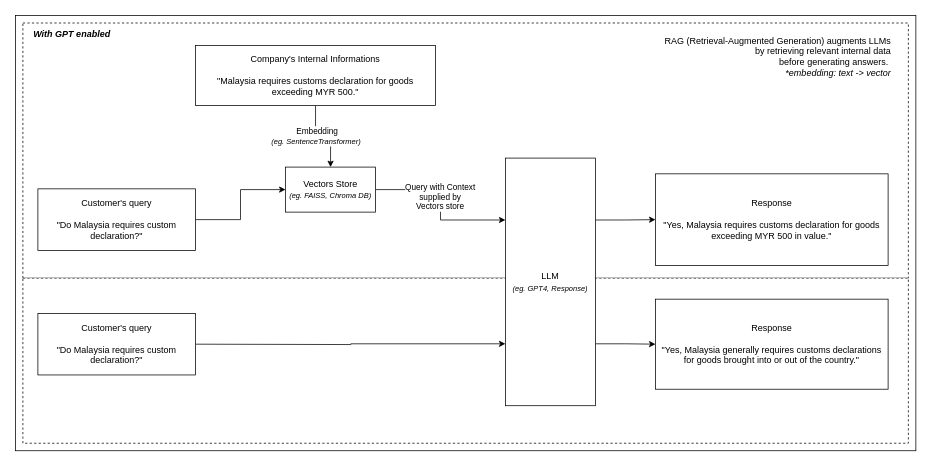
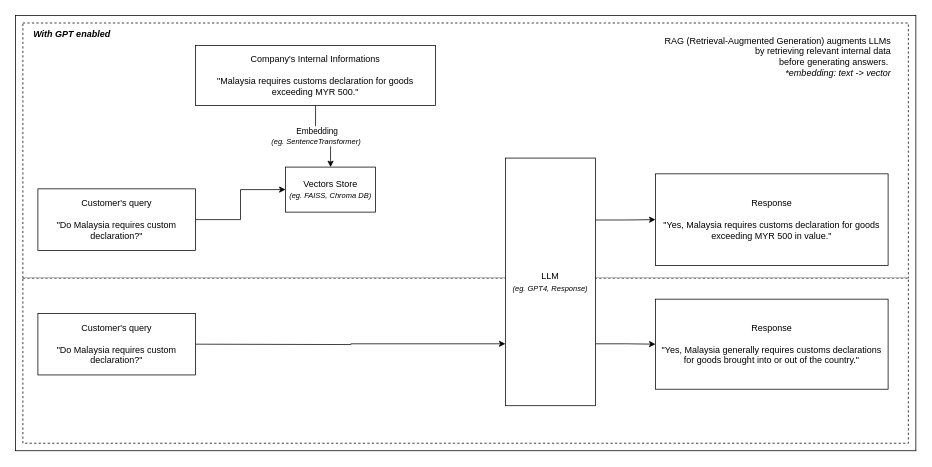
- <mxCell id="7" style="edgeStyle=orthogonalEdgeStyle;rounded=0;orthogonalLoop=1;jettySize=auto;html=1;exitX=1;exitY=0.5;exitDx=0;exitDy=0;entryX=0;entryY=0.25;entryDx=0;entryDy=0;" edge="1" parent="1" source="9" target="12"><mxGeometry relative="1" as="geometry" /></mxCell>
- <mxCell id="8" value="Query with Context&lt;div&gt;supplied by&lt;/div&gt;&lt;div&gt;Vectors store&lt;/div&gt;" style="edgeLabel;html=1;align=center;verticalAlign=middle;resizable=0;points=[];" vertex="1" connectable="0" parent="7"><mxGeometry x="-0.102" y="-1" relative="1" as="geometry"><mxPoint as="offset" /></mxGeometry></mxCell>
